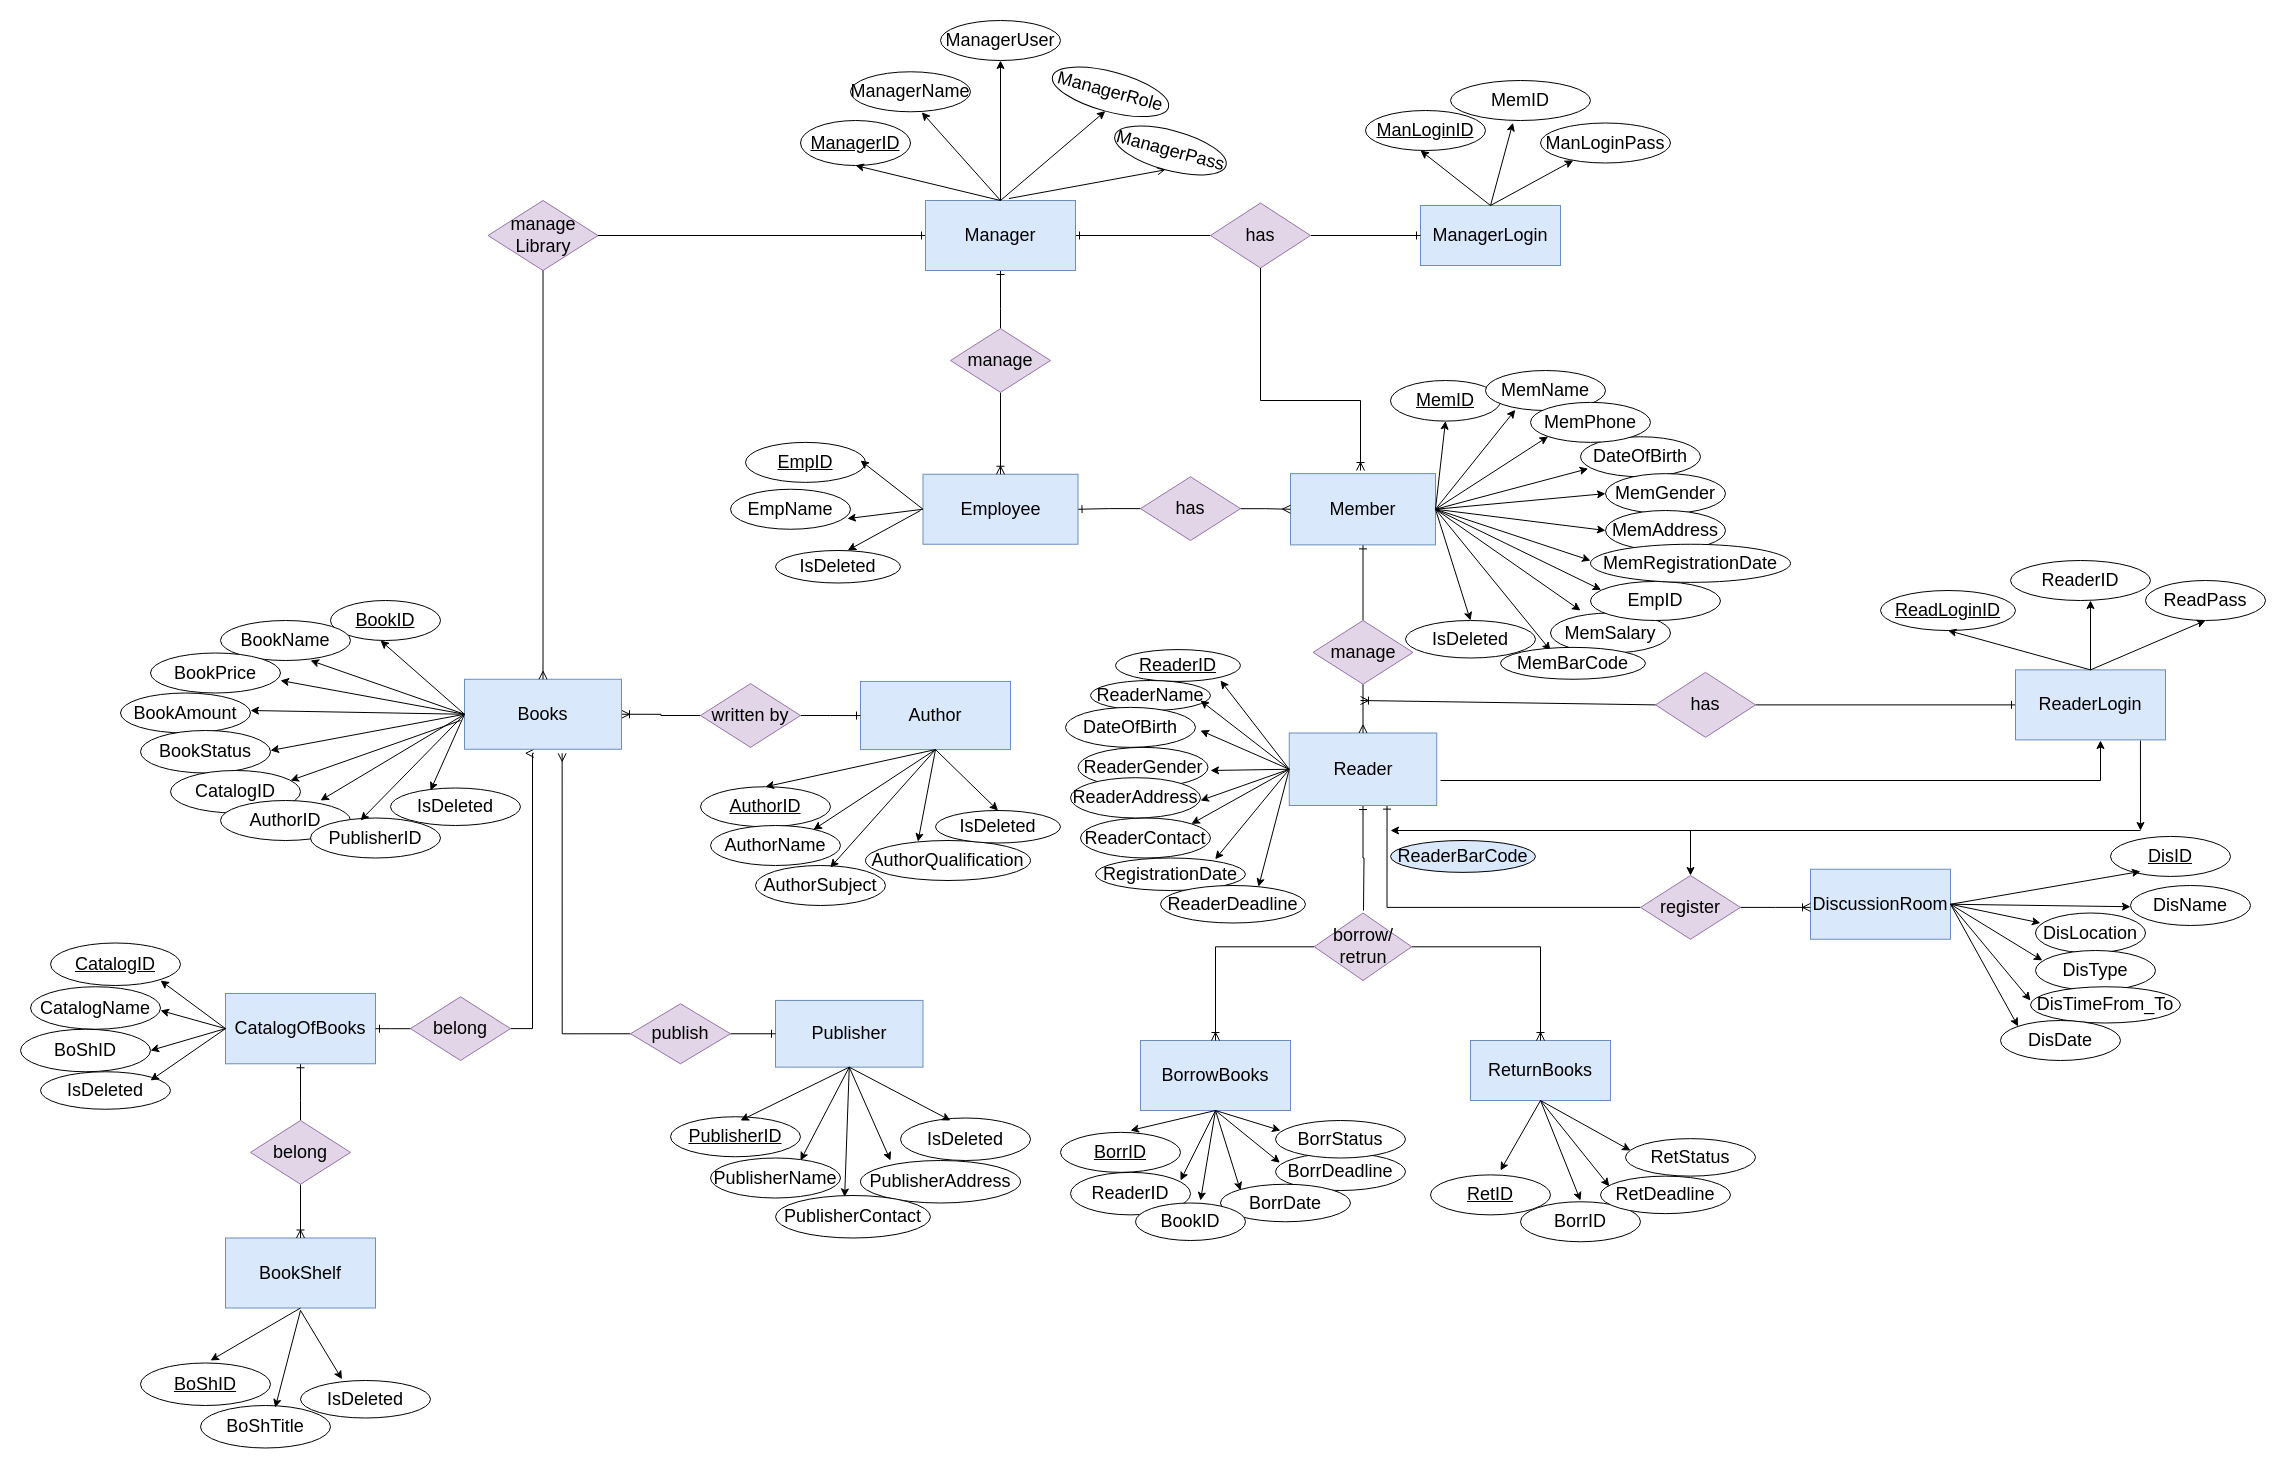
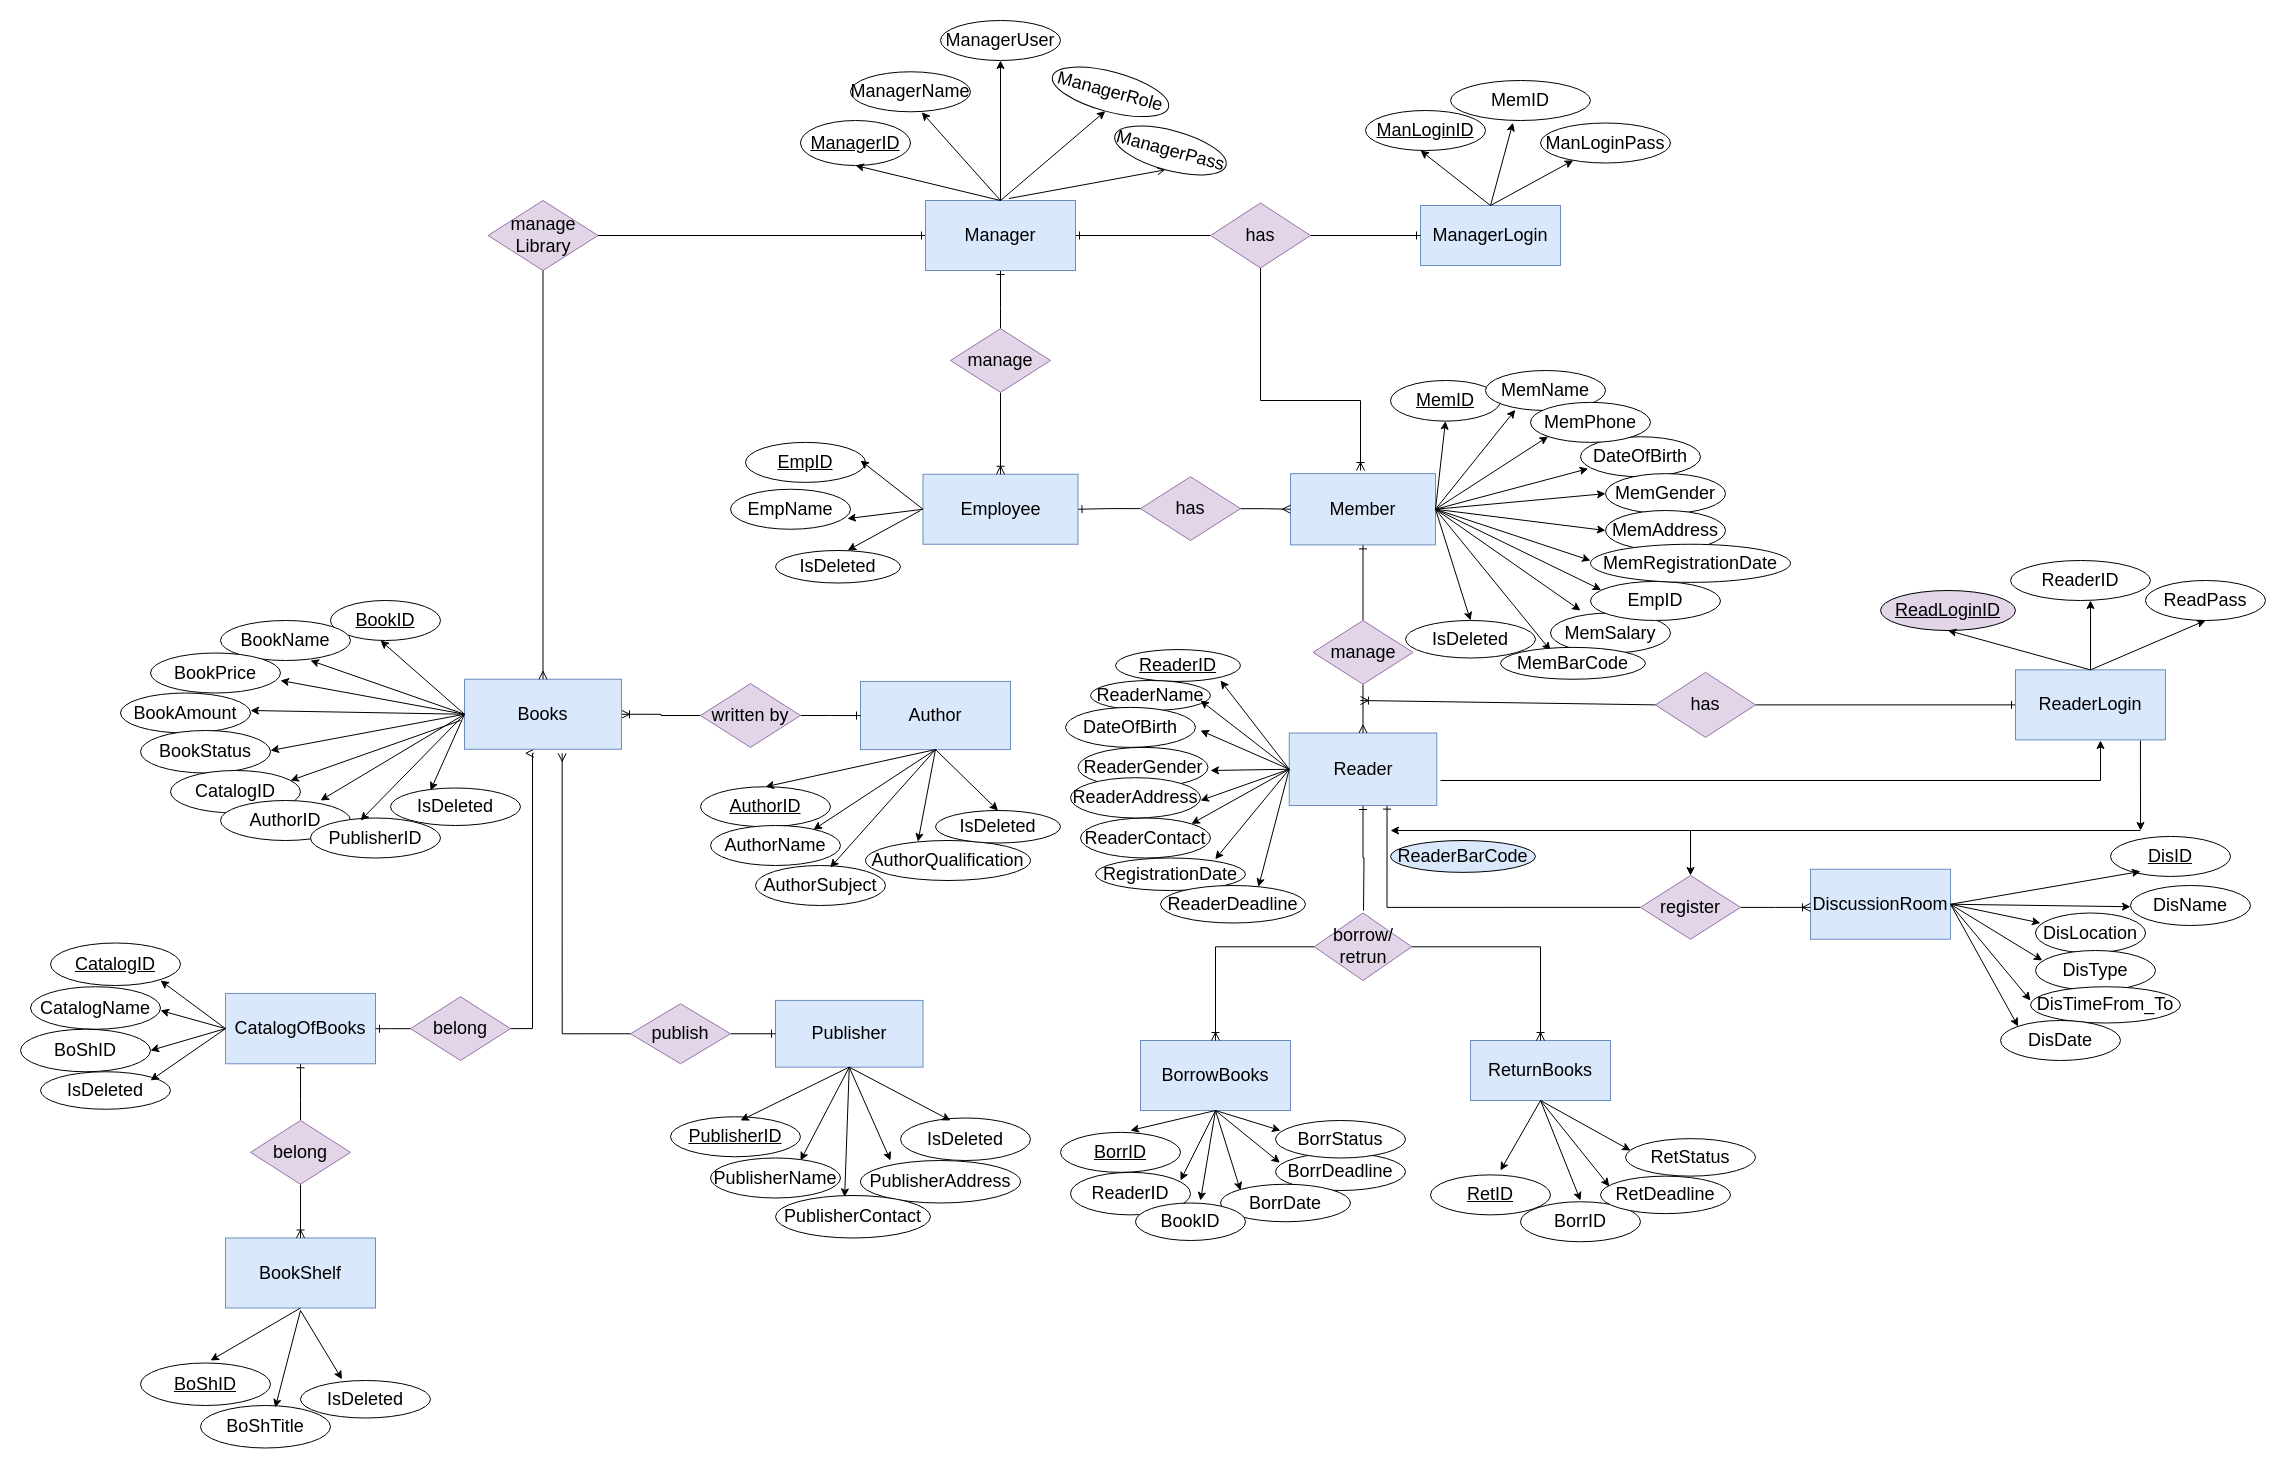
- <mxCell id="194" value="&lt;span style=&quot;font-size: 18px;&quot;&gt;&lt;u&gt;ReadLoginID&lt;/u&gt;&lt;/span&gt;" style="ellipse;whiteSpace=wrap;html=1;" parent="1" vertex="1"><mxGeometry x="1880" y="590" width="135" height="40" as="geometry" /></mxCell>
+ <mxCell id="194" value="&lt;span style=&quot;font-size: 18px;&quot;&gt;&lt;u&gt;ReadLoginID&lt;/u&gt;&lt;/span&gt;" style="ellipse;whiteSpace=wrap;html=1;fillColor=#e1d5e7;" parent="1" vertex="1"><mxGeometry x="1880" y="590" width="135" height="40" as="geometry" /></mxCell>
